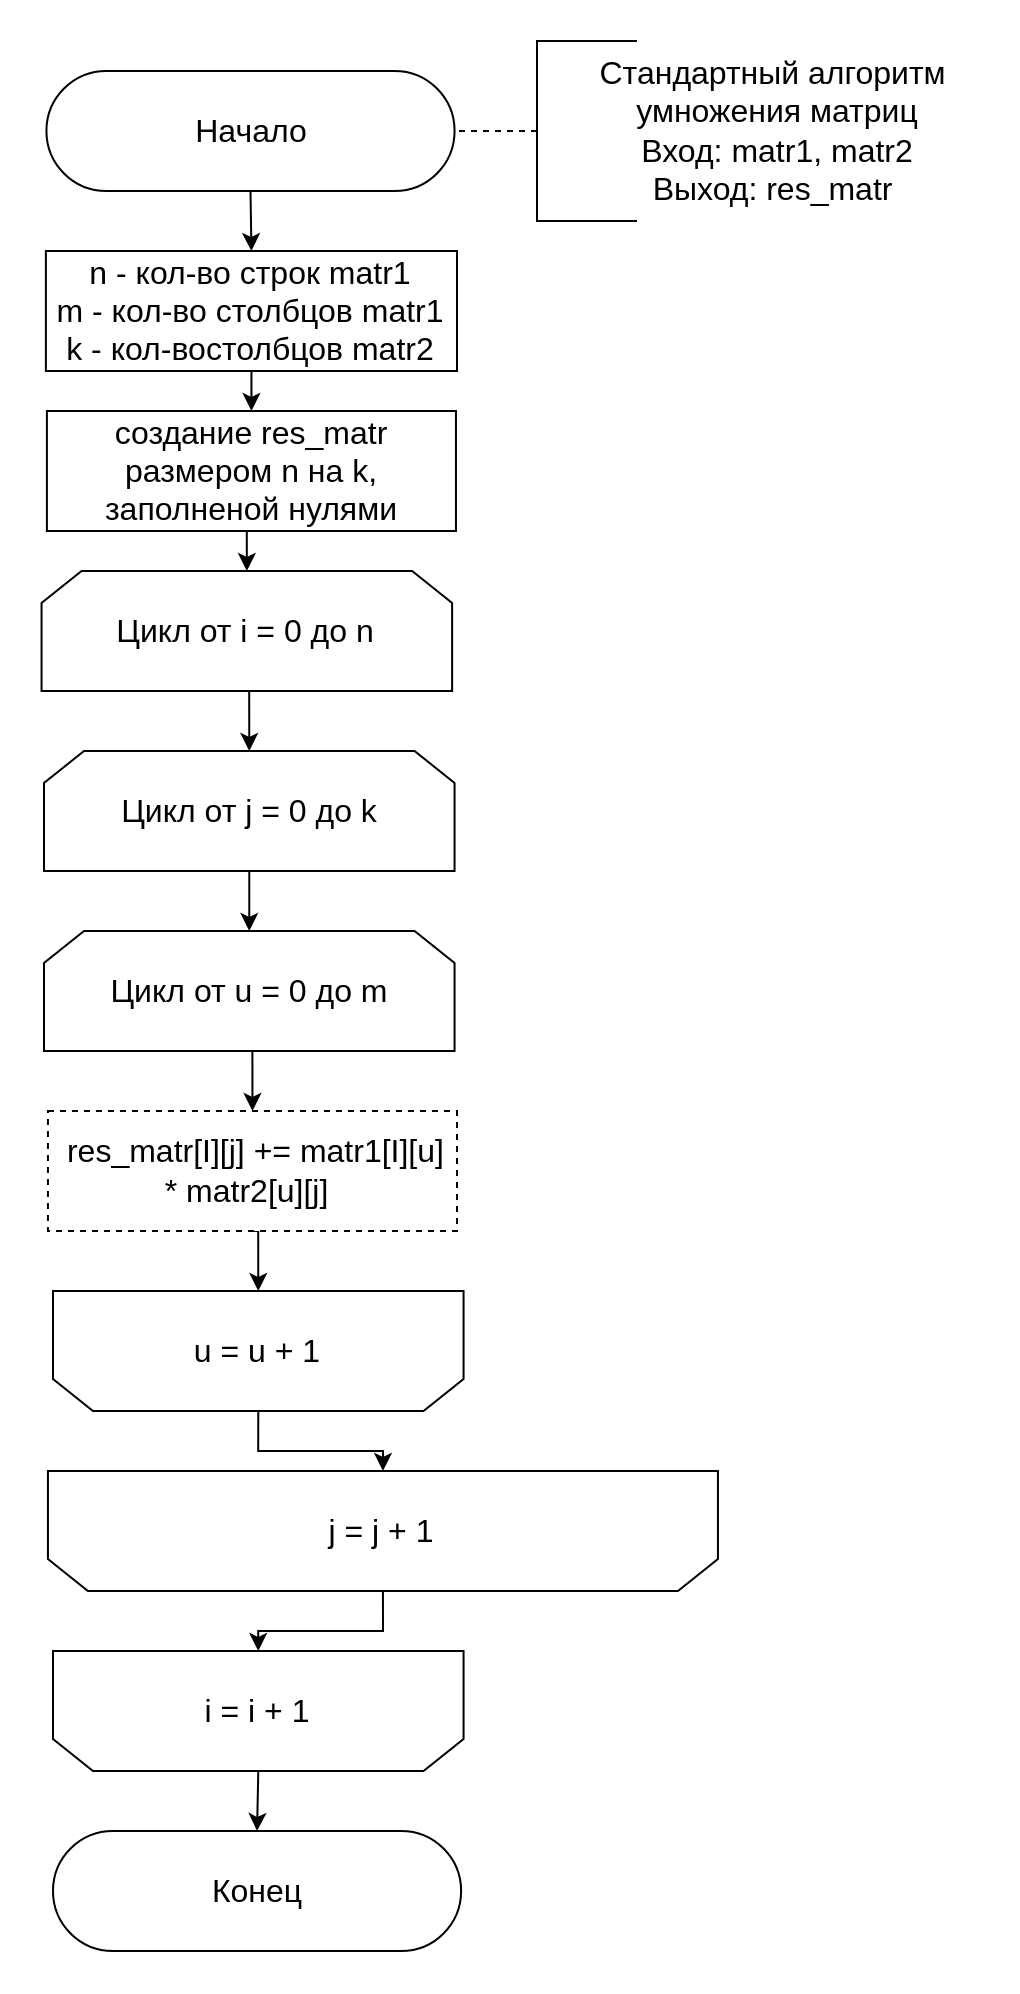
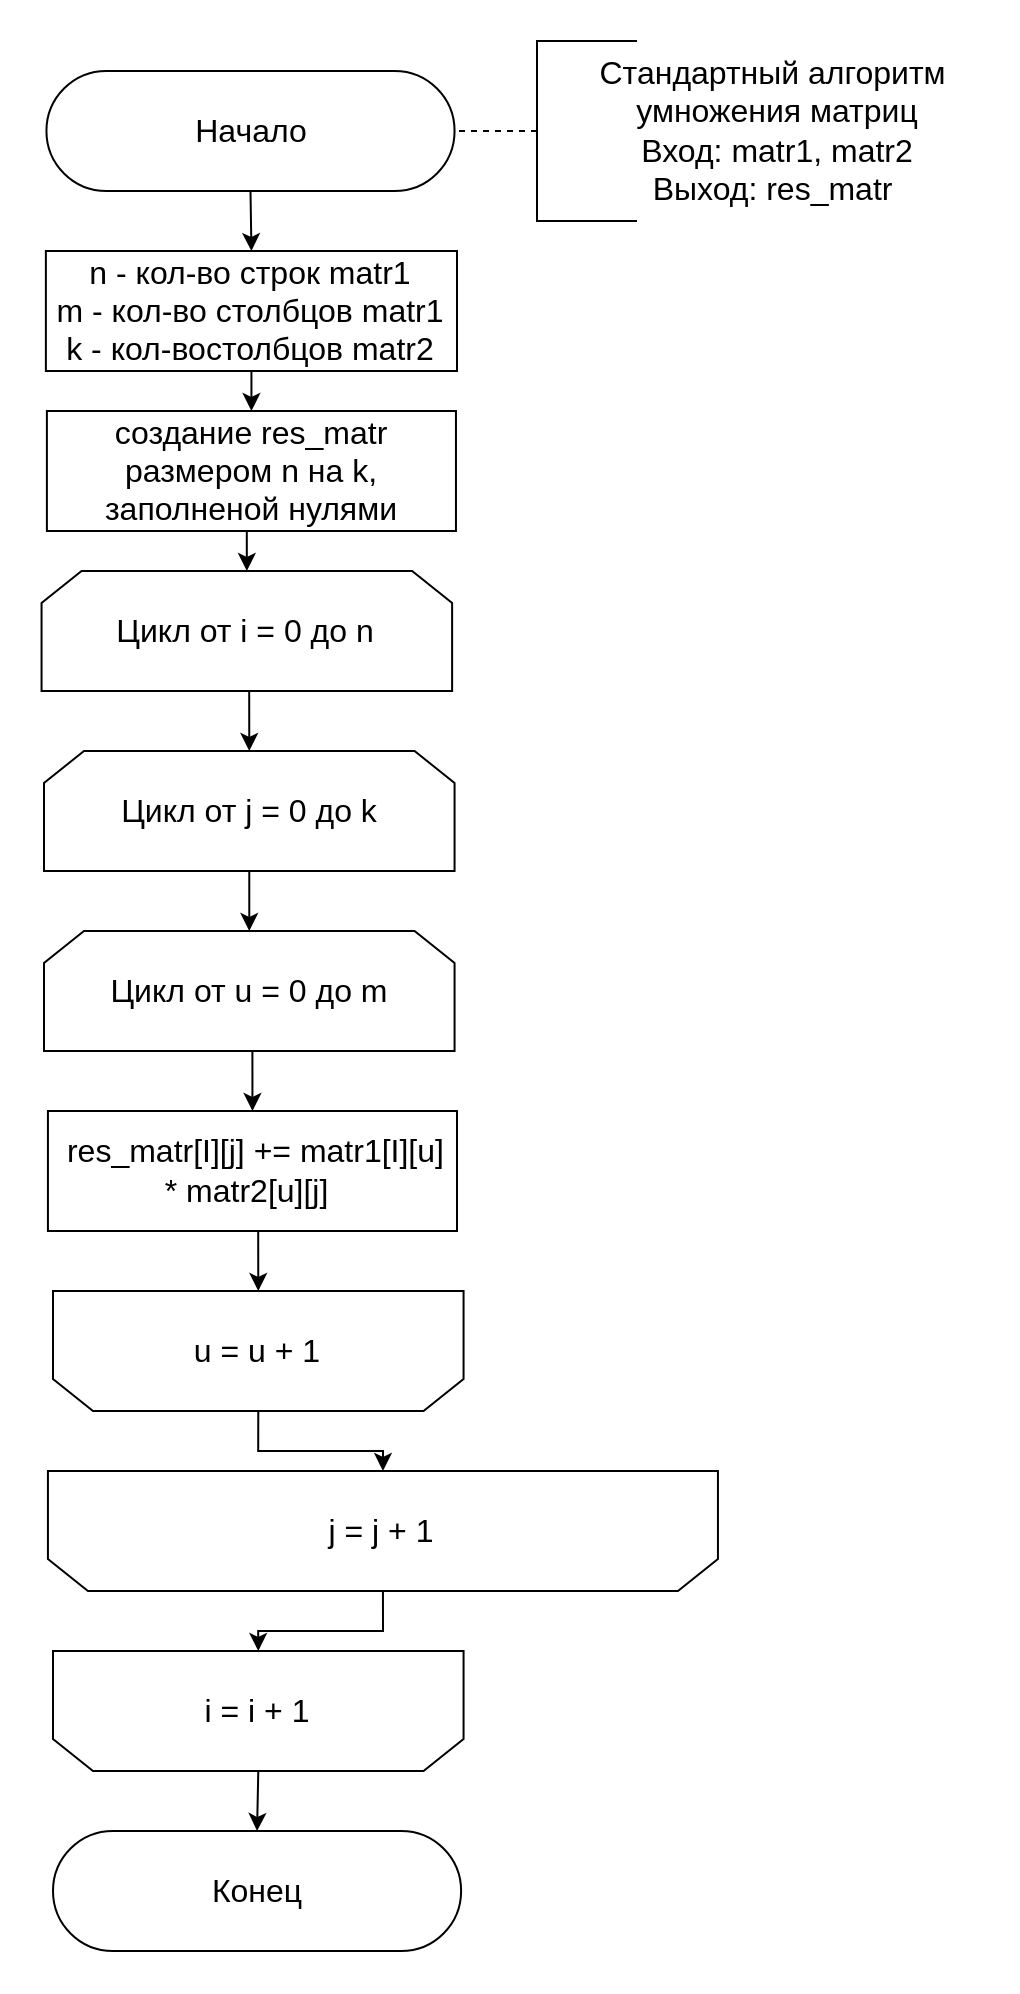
- <mxCell id="5" value="&lt;font&gt;&lt;font size=&quot;3&quot;&gt;&amp;nbsp;res_matr[I][j] += matr1[I][u] * matr2[u][j]&amp;nbsp;&lt;/font&gt;&lt;br&gt;&lt;/font&gt;" style="rounded=0;whiteSpace=wrap;html=1;shadow=0;glass=0;sketch=0;strokeWidth=1;gradientColor=none;dashed=1;" vertex="1" parent="1"><mxGeometry x="23.47" y="555" width="204.53" height="60" as="geometry" /></mxCell>
+ <mxCell id="5" value="&lt;font&gt;&lt;font size=&quot;3&quot;&gt;&amp;nbsp;res_matr[I][j] += matr1[I][u] * matr2[u][j]&amp;nbsp;&lt;/font&gt;&lt;br&gt;&lt;/font&gt;" style="rounded=0;whiteSpace=wrap;html=1;shadow=0;glass=0;sketch=0;strokeWidth=1;gradientColor=none;" vertex="1" parent="1"><mxGeometry x="23.47" y="555" width="204.53" height="60" as="geometry" /></mxCell>
